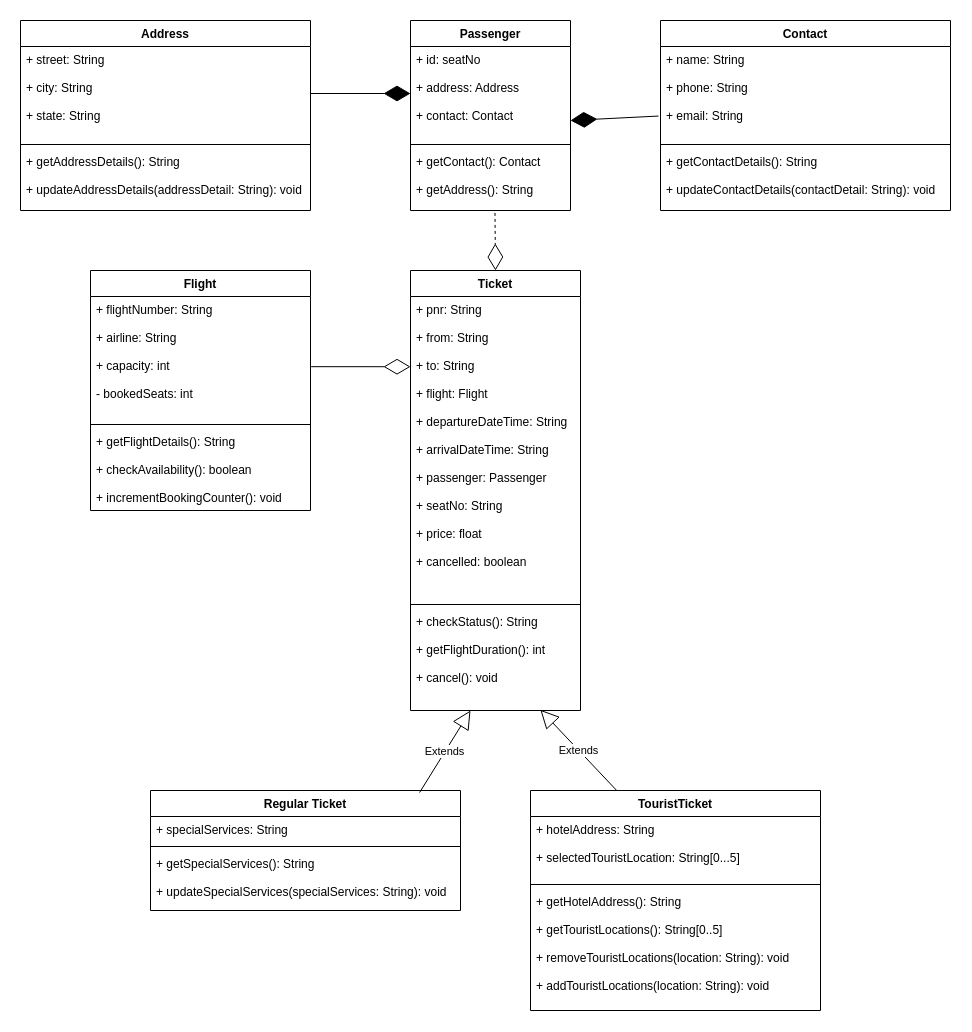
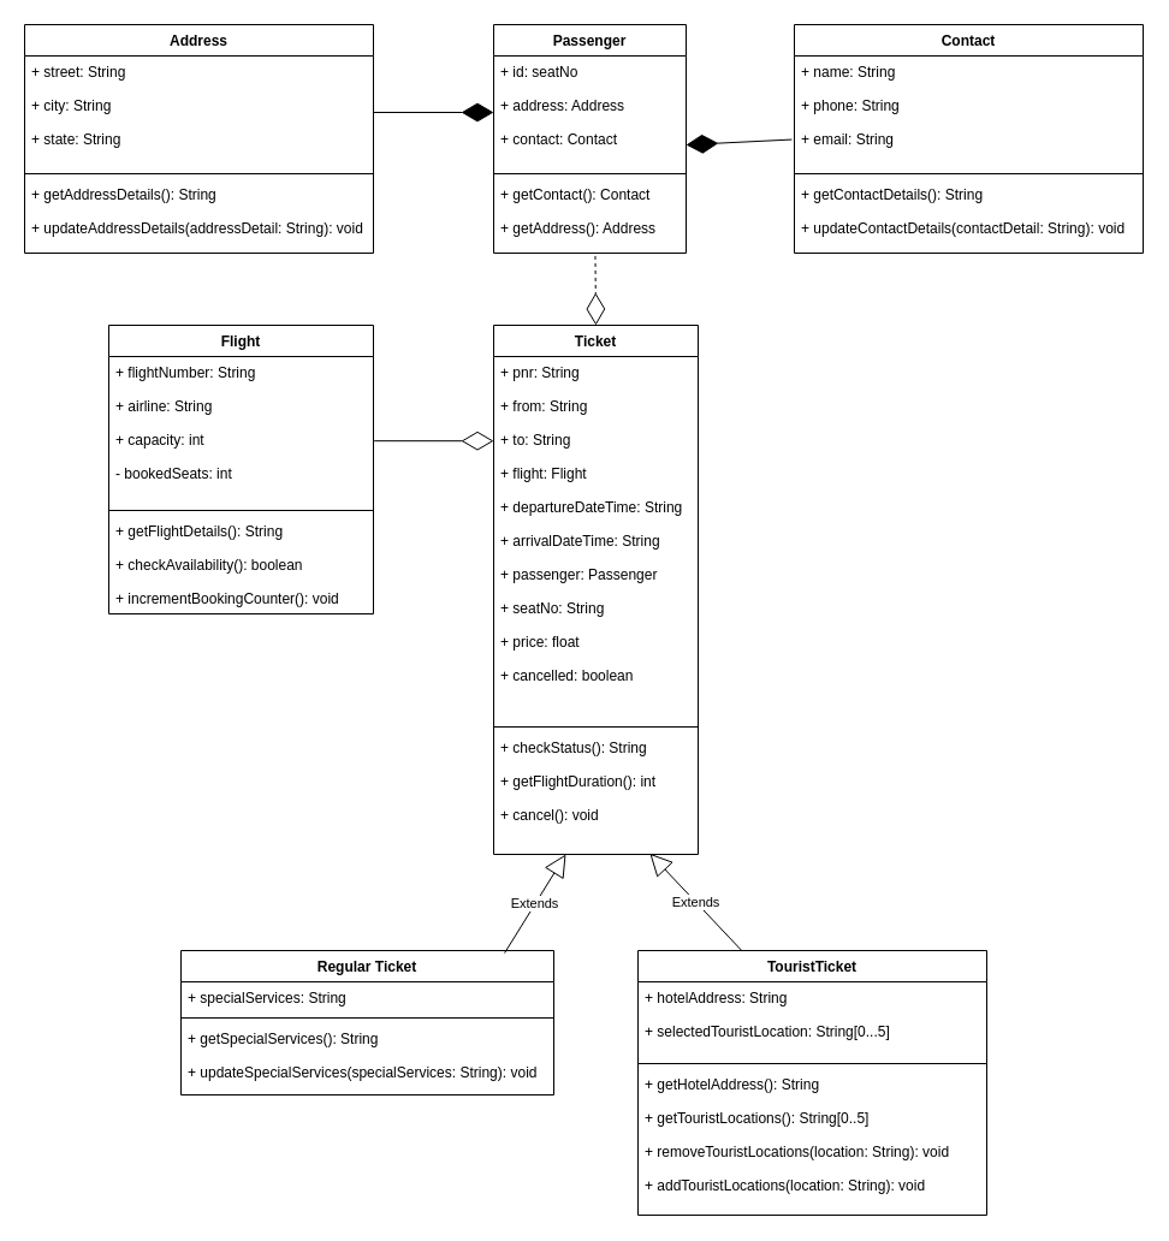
- <mxCell id="9" value="+ getContact(): Contact&#10;&#10;+ getAddress(): String" style="text;strokeColor=none;fillColor=none;align=left;verticalAlign=top;spacingLeft=4;spacingRight=4;overflow=hidden;rotatable=0;points=[[0,0.5],[1,0.5]];portConstraint=eastwest;" parent="6" vertex="1"><mxGeometry y="128" width="160" height="62" as="geometry" /></mxCell>
+ <mxCell id="9" value="+ getContact(): Contact&#10;&#10;+ getAddress(): Address" style="text;strokeColor=none;fillColor=none;align=left;verticalAlign=top;spacingLeft=4;spacingRight=4;overflow=hidden;rotatable=0;points=[[0,0.5],[1,0.5]];portConstraint=eastwest;" parent="6" vertex="1"><mxGeometry y="128" width="160" height="62" as="geometry" /></mxCell>
